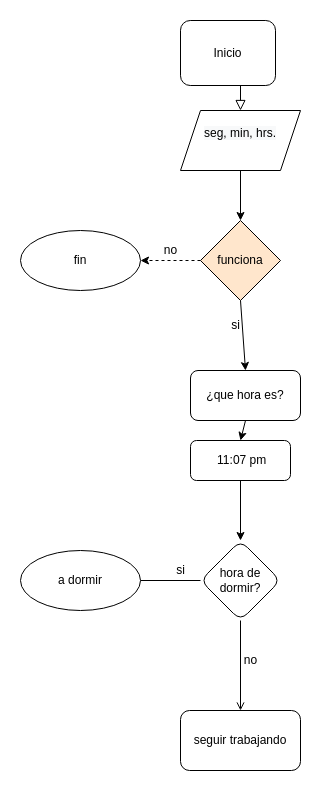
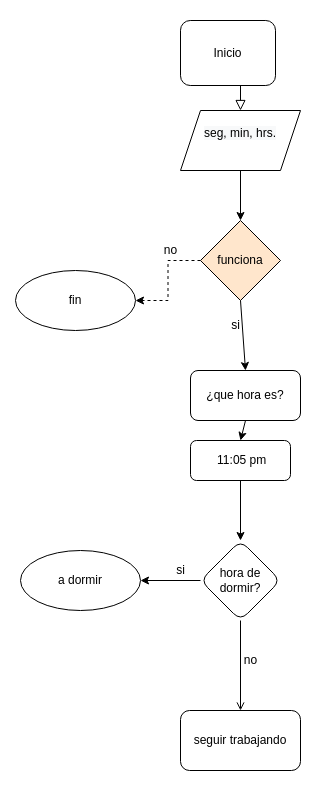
- <mxCell id="21" value="fin" style="ellipse;whiteSpace=wrap;html=1;" vertex="1" parent="1"><mxGeometry x="20" y="230" width="120" height="60" as="geometry" /></mxCell>
+ <mxCell id="21" value="fin" style="ellipse;whiteSpace=wrap;html=1;" vertex="1" parent="1"><mxGeometry x="15" y="270" width="120" height="60" as="geometry" /></mxCell>
- <mxCell id="12" value="&amp;nbsp;11:07 pm" style="rounded=1;whiteSpace=wrap;html=1;" vertex="1" parent="1"><mxGeometry x="190" y="440" width="100" height="40" as="geometry" /></mxCell>
+ <mxCell id="12" value="&amp;nbsp;11:05 pm" style="rounded=1;whiteSpace=wrap;html=1;" vertex="1" parent="1"><mxGeometry x="190" y="440" width="100" height="40" as="geometry" /></mxCell>
- <mxCell id="15" value="" style="edgeStyle=orthogonalEdgeStyle;rounded=0;orthogonalLoop=1;jettySize=auto;html=1;endArrow=none;" edge="1" parent="1" source="16" target="18"><mxGeometry relative="1" as="geometry" /></mxCell>
+ <mxCell id="15" value="" style="edgeStyle=orthogonalEdgeStyle;rounded=0;orthogonalLoop=1;jettySize=auto;html=1;" edge="1" parent="1" source="16" target="18"><mxGeometry relative="1" as="geometry" /></mxCell>
